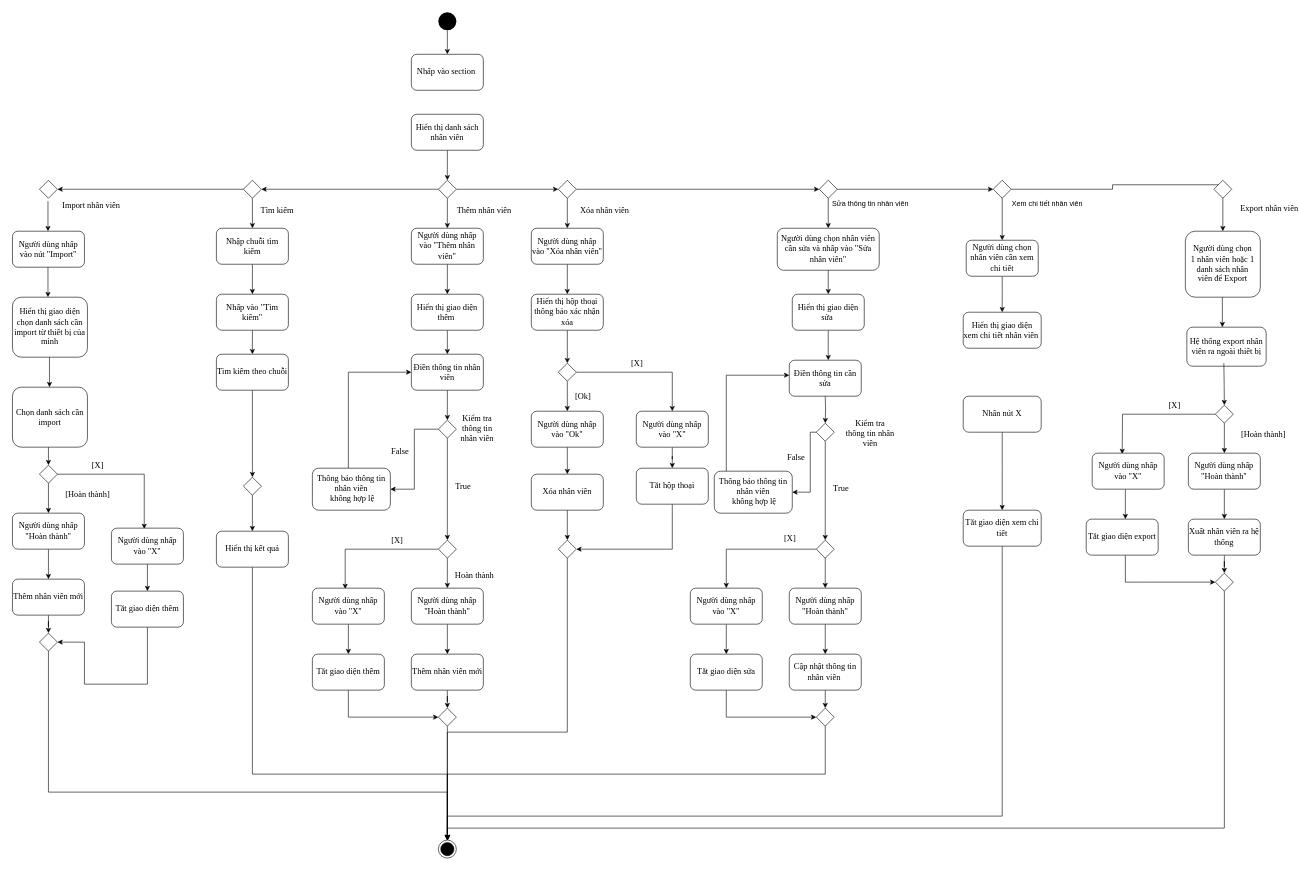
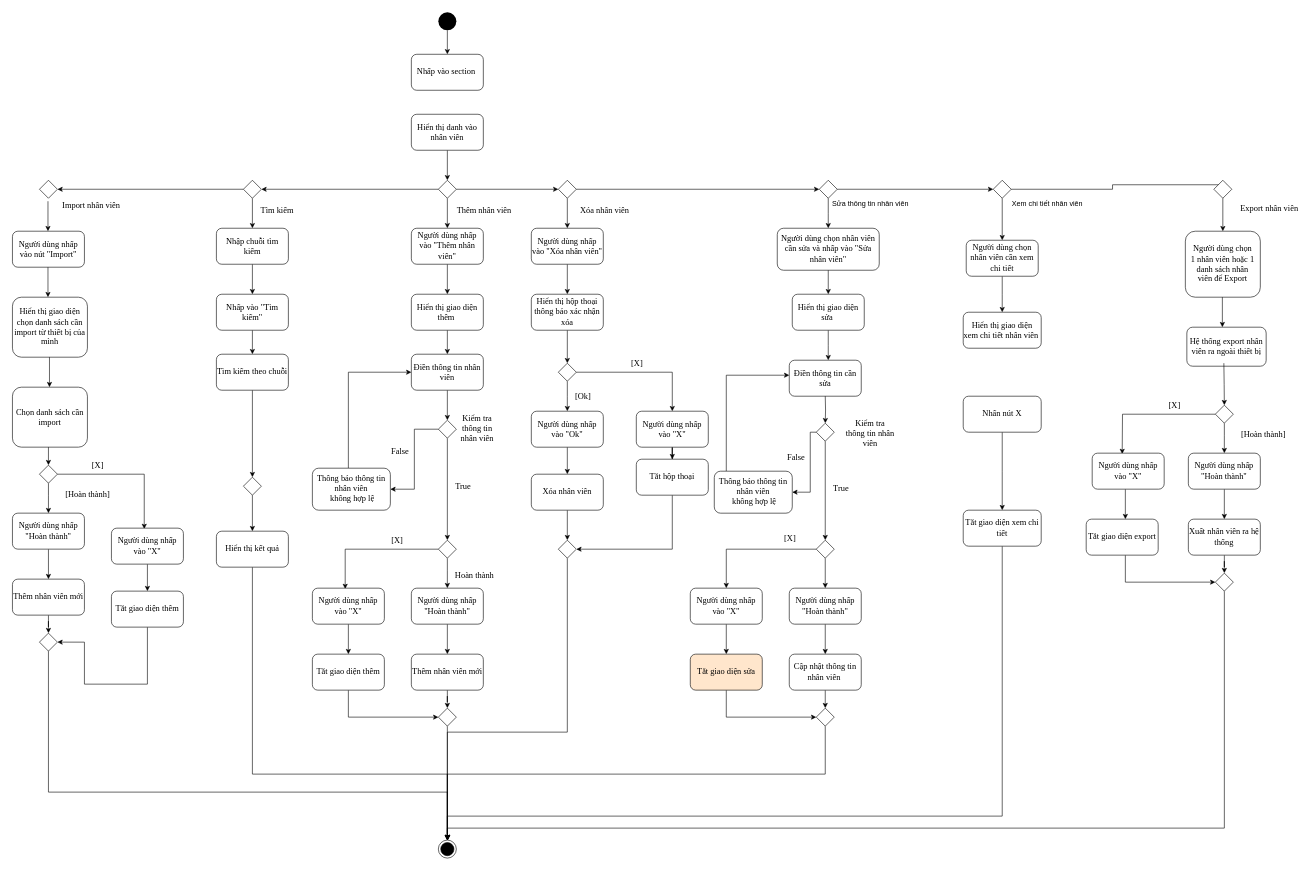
- <mxCell id="6" value="&lt;span style=&quot;font-size: 14px&quot;&gt;Hiển thị danh sách nhân viên&lt;/span&gt;" style="rounded=1;whiteSpace=wrap;html=1;fontFamily=Verdana;fontSize=14;" parent="1" vertex="1"><mxGeometry x="685" y="190" width="120" height="60" as="geometry" /></mxCell>
+ <mxCell id="6" value="&lt;span style=&quot;font-size: 14px&quot;&gt;Hiển thị danh vào nhân viên&lt;/span&gt;" style="rounded=1;whiteSpace=wrap;html=1;fontFamily=Verdana;fontSize=14;" parent="1" vertex="1"><mxGeometry x="685" y="190" width="120" height="60" as="geometry" /></mxCell>
- <mxCell id="54" value="&lt;span style=&quot;font-size: 14px;&quot;&gt;Tắt hộp thoại&lt;/span&gt;" style="rounded=1;whiteSpace=wrap;html=1;fontFamily=Verdana;fontSize=14;" parent="1" vertex="1"><mxGeometry y="780" width="120" height="60" as="geometry" x="1060" /></mxCell>
+ <mxCell id="54" value="&lt;span style=&quot;font-size: 14px;&quot;&gt;Tắt hộp thoại&lt;/span&gt;" style="rounded=1;whiteSpace=wrap;html=1;fontFamily=Verdana;fontSize=14;" parent="1" vertex="1"><mxGeometry x="1060" y="765" width="120" height="60" as="geometry" /></mxCell>
- <mxCell id="108" value="&lt;span style=&quot;font-size: 14px&quot;&gt;Tắt giao diện sửa&lt;/span&gt;" style="rounded=1;whiteSpace=wrap;html=1;fontFamily=Verdana;fontSize=14;" parent="1" vertex="1"><mxGeometry x="1150" y="1090" width="120" height="60" as="geometry" /></mxCell>
+ <mxCell id="108" value="&lt;span style=&quot;font-size: 14px&quot;&gt;Tắt giao diện sửa&lt;/span&gt;" style="rounded=1;whiteSpace=wrap;html=1;fontFamily=Verdana;fontSize=14;fillColor=#ffe6cc;" parent="1" vertex="1"><mxGeometry x="1150" y="1090" width="120" height="60" as="geometry" /></mxCell>
